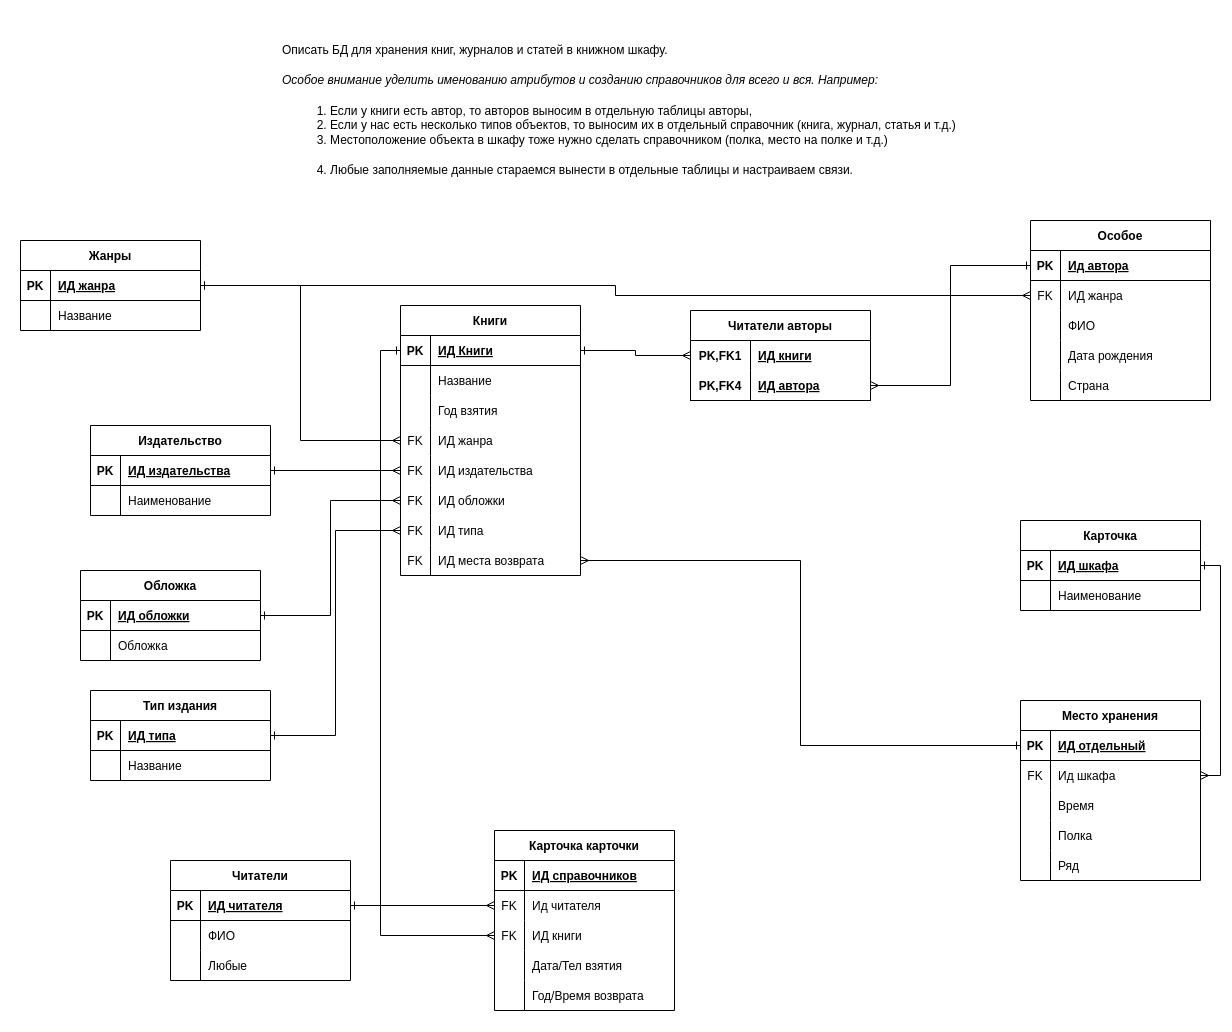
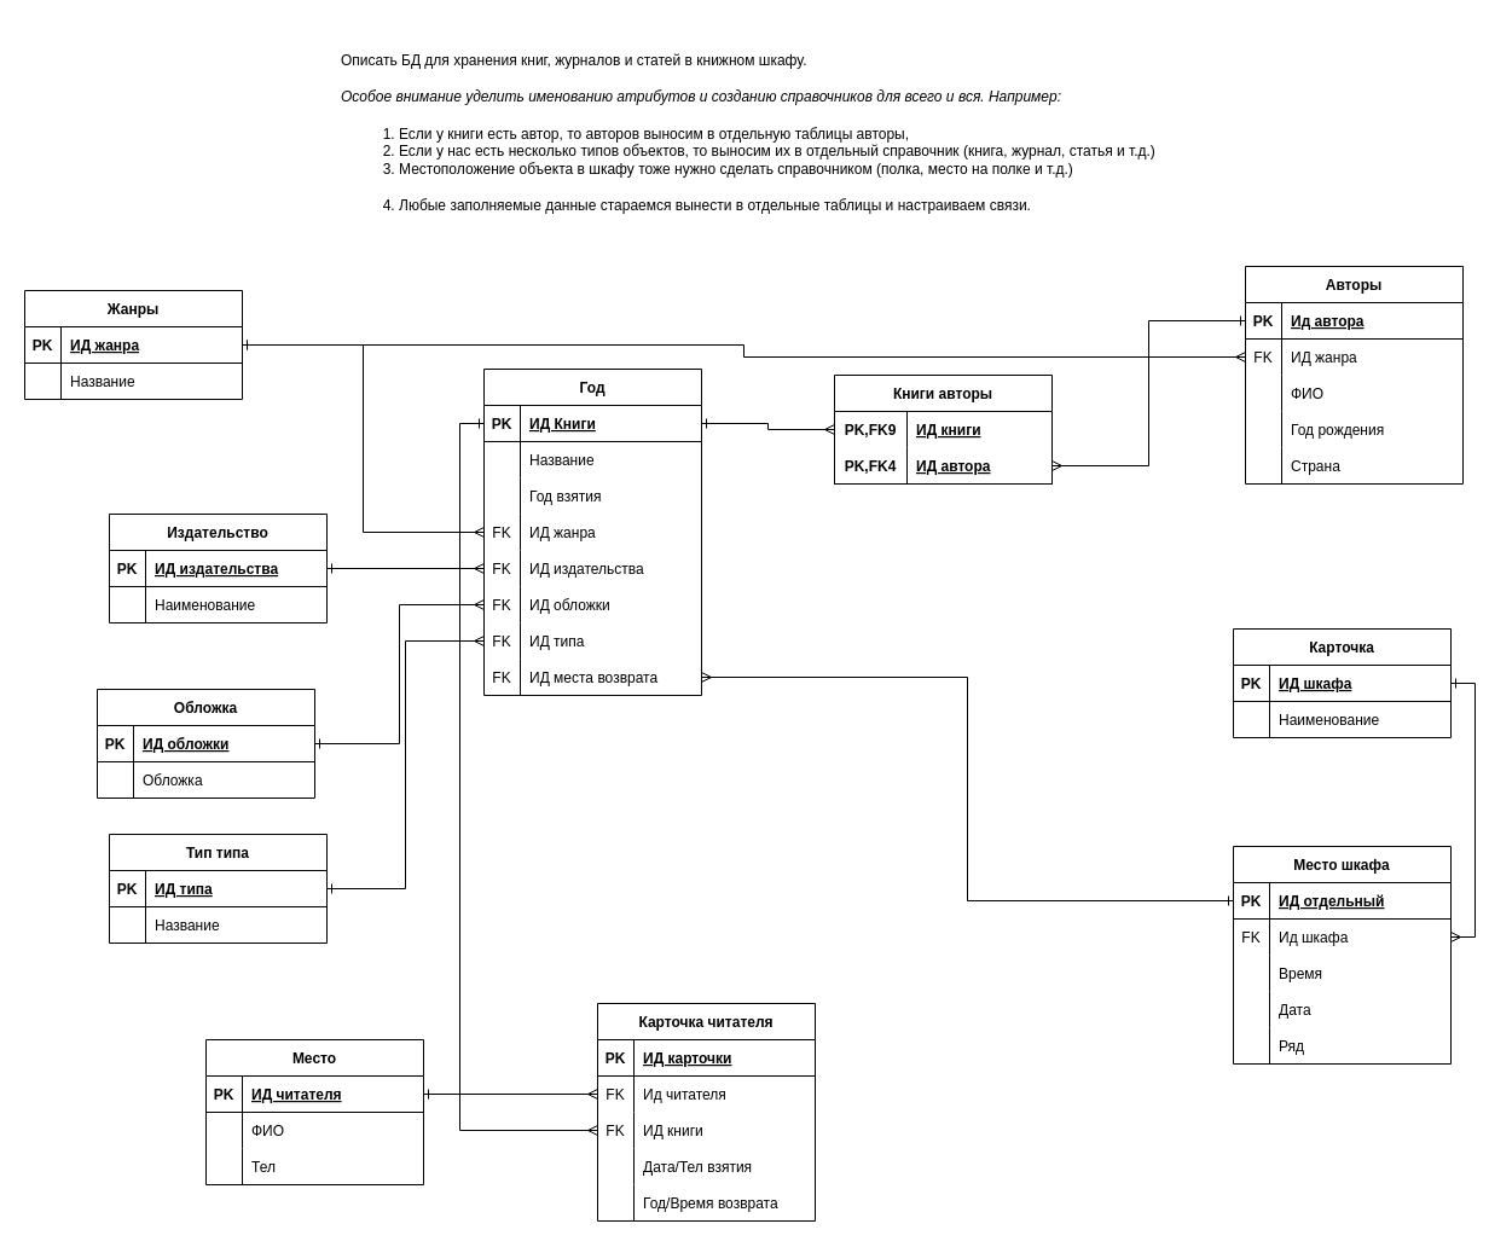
- <mxCell id="60" value="Особое" style="shape=table;startSize=30;container=1;collapsible=1;childLayout=tableLayout;fixedRows=1;rowLines=0;fontStyle=1;align=center;resizeLast=1;fontSize=12;" parent="1" vertex="1"><mxGeometry x="1030" y="220" width="180" height="180" as="geometry" /></mxCell>
+ <mxCell id="60" value="Авторы" style="shape=table;startSize=30;container=1;collapsible=1;childLayout=tableLayout;fixedRows=1;rowLines=0;fontStyle=1;align=center;resizeLast=1;fontSize=12;" parent="1" vertex="1"><mxGeometry x="1030" y="220" width="180" height="180" as="geometry" /></mxCell>
- <mxCell id="3" value="Книги" style="shape=table;startSize=30;container=1;collapsible=1;childLayout=tableLayout;fixedRows=1;rowLines=0;fontStyle=1;align=center;resizeLast=1;fontSize=12;" parent="1" vertex="1"><mxGeometry x="400" y="305" width="180" height="270" as="geometry" /></mxCell>
+ <mxCell id="3" value="Год" style="shape=table;startSize=30;container=1;collapsible=1;childLayout=tableLayout;fixedRows=1;rowLines=0;fontStyle=1;align=center;resizeLast=1;fontSize=12;" parent="1" vertex="1"><mxGeometry x="400" y="305" width="180" height="270" as="geometry" /></mxCell>
- <mxCell id="76" value="Читатели авторы" style="shape=table;startSize=30;container=1;collapsible=1;childLayout=tableLayout;fixedRows=1;rowLines=0;fontStyle=1;align=center;resizeLast=1;fontSize=12;" parent="1" vertex="1"><mxGeometry x="690" y="310" width="180" height="90" as="geometry" /></mxCell>
+ <mxCell id="76" value="Книги авторы" style="shape=table;startSize=30;container=1;collapsible=1;childLayout=tableLayout;fixedRows=1;rowLines=0;fontStyle=1;align=center;resizeLast=1;fontSize=12;" parent="1" vertex="1"><mxGeometry x="690" y="310" width="180" height="90" as="geometry" /></mxCell>
- <mxCell id="78" value="PK,FK1" style="shape=partialRectangle;connectable=0;fillColor=none;top=0;left=0;bottom=0;right=0;fontStyle=1;overflow=hidden;fontSize=12;" parent="77" vertex="1"><mxGeometry width="60" height="30" as="geometry"><mxRectangle width="60" height="30" as="alternateBounds" /></mxGeometry></mxCell>
+ <mxCell id="78" value="PK,FK9" style="shape=partialRectangle;connectable=0;fillColor=none;top=0;left=0;bottom=0;right=0;fontStyle=1;overflow=hidden;fontSize=12;" parent="77" vertex="1"><mxGeometry width="60" height="30" as="geometry"><mxRectangle width="60" height="30" as="alternateBounds" /></mxGeometry></mxCell>
- <mxCell id="72" value="Дата рождения" style="shape=partialRectangle;connectable=0;fillColor=none;top=0;left=0;bottom=0;right=0;align=left;spacingLeft=6;overflow=hidden;fontSize=12;" parent="70" vertex="1"><mxGeometry x="30" width="150" height="30" as="geometry"><mxRectangle width="150" height="30" as="alternateBounds" /></mxGeometry></mxCell>
+ <mxCell id="72" value="Год рождения" style="shape=partialRectangle;connectable=0;fillColor=none;top=0;left=0;bottom=0;right=0;align=left;spacingLeft=6;overflow=hidden;fontSize=12;" parent="70" vertex="1"><mxGeometry x="30" width="150" height="30" as="geometry"><mxRectangle width="150" height="30" as="alternateBounds" /></mxGeometry></mxCell>
- <mxCell id="52" value="Тип издания" style="shape=table;startSize=30;container=1;collapsible=1;childLayout=tableLayout;fixedRows=1;rowLines=0;fontStyle=1;align=center;resizeLast=1;fontSize=12;" parent="1" vertex="1"><mxGeometry x="90" y="690" width="180" height="90" as="geometry" /></mxCell>
+ <mxCell id="52" value="Тип типа" style="shape=table;startSize=30;container=1;collapsible=1;childLayout=tableLayout;fixedRows=1;rowLines=0;fontStyle=1;align=center;resizeLast=1;fontSize=12;" parent="1" vertex="1"><mxGeometry x="90" y="690" width="180" height="90" as="geometry" /></mxCell>
- <mxCell id="93" value="Место хранения" style="shape=table;startSize=30;container=1;collapsible=1;childLayout=tableLayout;fixedRows=1;rowLines=0;fontStyle=1;align=center;resizeLast=1;fontSize=12;" parent="1" vertex="1"><mxGeometry x="1020" y="700" width="180" height="180" as="geometry" /></mxCell>
+ <mxCell id="93" value="Место шкафа" style="shape=table;startSize=30;container=1;collapsible=1;childLayout=tableLayout;fixedRows=1;rowLines=0;fontStyle=1;align=center;resizeLast=1;fontSize=12;" parent="1" vertex="1"><mxGeometry x="1020" y="700" width="180" height="180" as="geometry" /></mxCell>
- <mxCell id="105" value="Полка" style="shape=partialRectangle;connectable=0;fillColor=none;top=0;left=0;bottom=0;right=0;align=left;spacingLeft=6;overflow=hidden;fontSize=12;" parent="103" vertex="1"><mxGeometry x="30" width="150" height="30" as="geometry"><mxRectangle width="150" height="30" as="alternateBounds" /></mxGeometry></mxCell>
+ <mxCell id="105" value="Дата" style="shape=partialRectangle;connectable=0;fillColor=none;top=0;left=0;bottom=0;right=0;align=left;spacingLeft=6;overflow=hidden;fontSize=12;" parent="103" vertex="1"><mxGeometry x="30" width="150" height="30" as="geometry"><mxRectangle width="150" height="30" as="alternateBounds" /></mxGeometry></mxCell>
- <mxCell id="121" value="Карточка карточки" style="shape=table;startSize=30;container=1;collapsible=1;childLayout=tableLayout;fixedRows=1;rowLines=0;fontStyle=1;align=center;resizeLast=1;fontSize=12;" parent="1" vertex="1"><mxGeometry x="494" y="830" width="180" height="180" as="geometry" /></mxCell>
+ <mxCell id="121" value="Карточка читателя" style="shape=table;startSize=30;container=1;collapsible=1;childLayout=tableLayout;fixedRows=1;rowLines=0;fontStyle=1;align=center;resizeLast=1;fontSize=12;" parent="1" vertex="1"><mxGeometry x="494" y="830" width="180" height="180" as="geometry" /></mxCell>
- <mxCell id="111" value="Читатели" style="shape=table;startSize=30;container=1;collapsible=1;childLayout=tableLayout;fixedRows=1;rowLines=0;fontStyle=1;align=center;resizeLast=1;fontSize=12;" parent="1" vertex="1"><mxGeometry x="170" y="860" width="180" height="120" as="geometry" /></mxCell>
+ <mxCell id="111" value="Место" style="shape=table;startSize=30;container=1;collapsible=1;childLayout=tableLayout;fixedRows=1;rowLines=0;fontStyle=1;align=center;resizeLast=1;fontSize=12;" parent="1" vertex="1"><mxGeometry x="170" y="860" width="180" height="120" as="geometry" /></mxCell>
- <mxCell id="124" value="ИД справочников" style="shape=partialRectangle;connectable=0;fillColor=none;top=0;left=0;bottom=0;right=0;align=left;spacingLeft=6;fontStyle=5;overflow=hidden;fontSize=12;" parent="122" vertex="1"><mxGeometry x="30" width="150" height="30" as="geometry"><mxRectangle width="150" height="30" as="alternateBounds" /></mxGeometry></mxCell>
+ <mxCell id="124" value="ИД карточки" style="shape=partialRectangle;connectable=0;fillColor=none;top=0;left=0;bottom=0;right=0;align=left;spacingLeft=6;fontStyle=5;overflow=hidden;fontSize=12;" parent="122" vertex="1"><mxGeometry x="30" width="150" height="30" as="geometry"><mxRectangle width="150" height="30" as="alternateBounds" /></mxGeometry></mxCell>
- <mxCell id="120" value="Любые" style="shape=partialRectangle;connectable=0;fillColor=none;top=0;left=0;bottom=0;right=0;align=left;spacingLeft=6;overflow=hidden;fontSize=12;" parent="118" vertex="1"><mxGeometry x="30" width="150" height="30" as="geometry"><mxRectangle width="150" height="30" as="alternateBounds" /></mxGeometry></mxCell>
+ <mxCell id="120" value="Тел" style="shape=partialRectangle;connectable=0;fillColor=none;top=0;left=0;bottom=0;right=0;align=left;spacingLeft=6;overflow=hidden;fontSize=12;" parent="118" vertex="1"><mxGeometry x="30" width="150" height="30" as="geometry"><mxRectangle width="150" height="30" as="alternateBounds" /></mxGeometry></mxCell>
